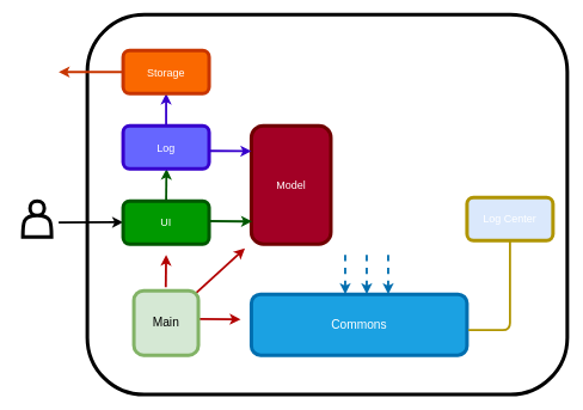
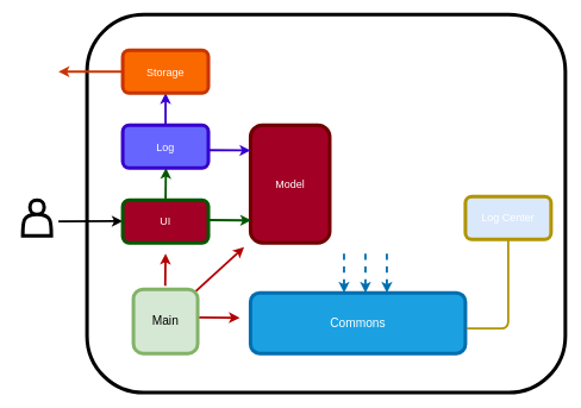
- <mxCell id="19" value="&lt;font style=&quot;font-size: 15px&quot;&gt;UI&lt;/font&gt;" style="rounded=1;whiteSpace=wrap;html=1;strokeWidth=5;fillColor=#009900;strokeColor=#005700;fontColor=#ffffff;fontFamily=Helvetica;" parent="1" vertex="1"><mxGeometry x="171" y="280" width="120" height="60" as="geometry" /></mxCell>
+ <mxCell id="19" value="&lt;font style=&quot;font-size: 15px&quot;&gt;UI&lt;/font&gt;" style="rounded=1;whiteSpace=wrap;html=1;strokeWidth=5;fillColor=#a20025;strokeColor=#005700;fontColor=#ffffff;fontFamily=Helvetica;" parent="1" vertex="1"><mxGeometry x="171" y="280" width="120" height="60" as="geometry" /></mxCell>
